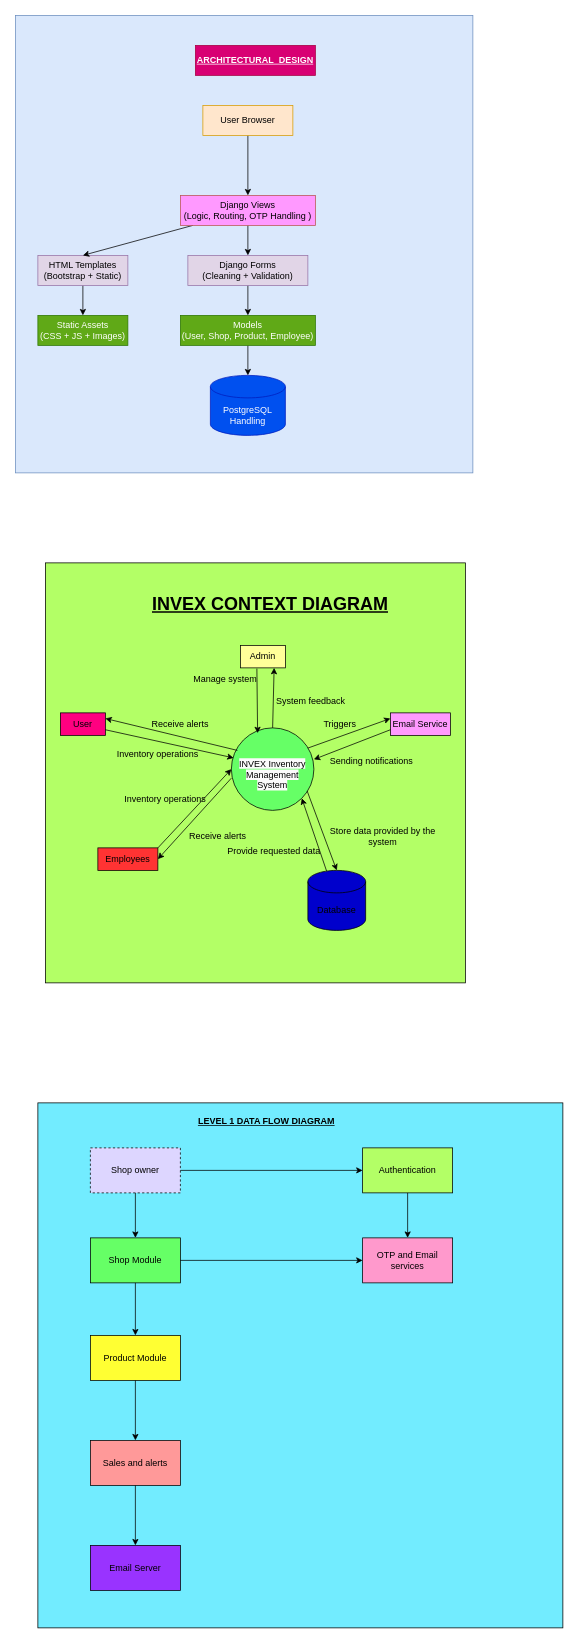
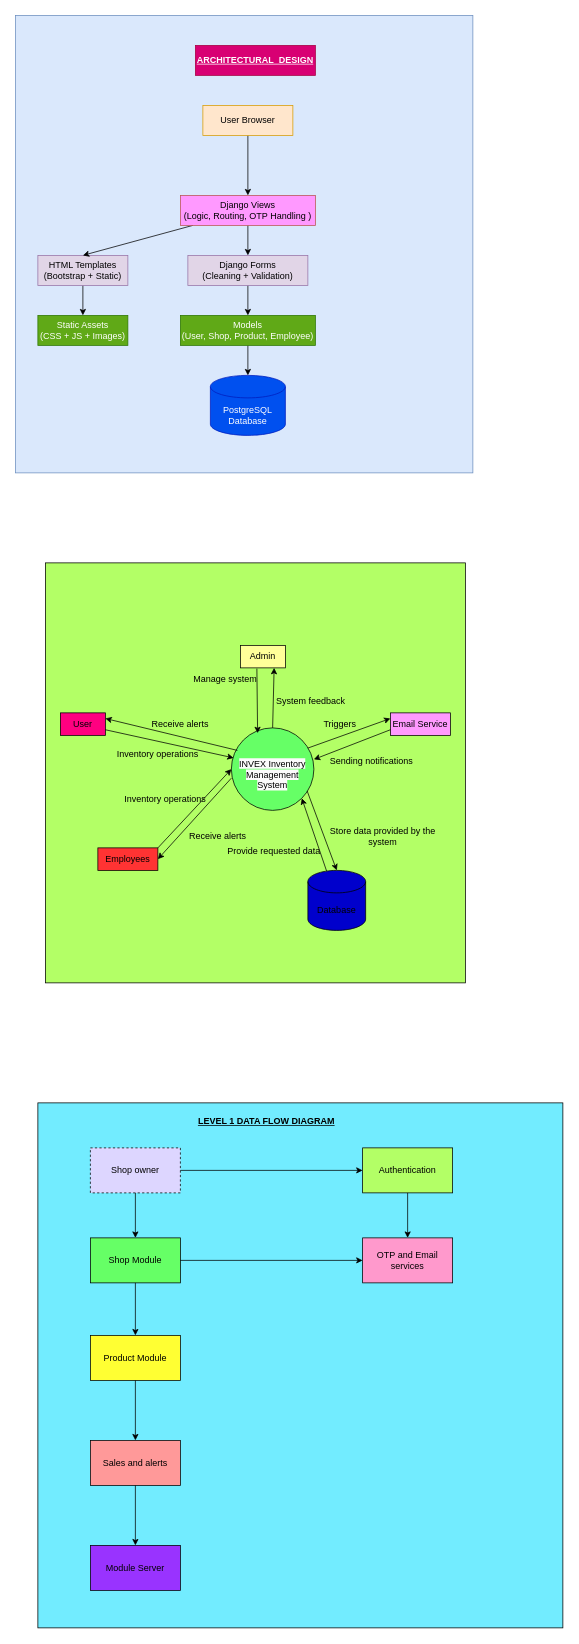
- <mxCell id="15" value="PostgreSQL Handling" style="shape=cylinder3;whiteSpace=wrap;html=1;boundedLbl=1;backgroundOutline=1;size=15;fillColor=#0050ef;fontColor=#ffffff;strokeColor=#001DBC;" parent="1" vertex="1"><mxGeometry x="280" y="500" width="100" height="80" as="geometry" /></mxCell>
+ <mxCell id="15" value="PostgreSQL Database" style="shape=cylinder3;whiteSpace=wrap;html=1;boundedLbl=1;backgroundOutline=1;size=15;fillColor=#0050ef;fontColor=#ffffff;strokeColor=#001DBC;" parent="1" vertex="1"><mxGeometry x="280" y="500" width="100" height="80" as="geometry" /></mxCell>
- <mxCell id="41" value="&lt;h1&gt;&lt;u&gt;&lt;b&gt;INVEX CONTEXT DIAGRAM&lt;/b&gt;&lt;/u&gt;&lt;/h1&gt;" style="text;html=1;align=center;verticalAlign=middle;whiteSpace=wrap;rounded=0;" vertex="1" parent="1"><mxGeometry x="200" y="790" width="320" height="30" as="geometry" /></mxCell>
- <mxCell id="53" value="Email Server" style="rounded=0;whiteSpace=wrap;html=1;fillColor=#9933FF;" vertex="1" parent="1"><mxGeometry x="120" y="2060" width="120" height="60" as="geometry" /></mxCell>
+ <mxCell id="53" value="Module Server" style="rounded=0;whiteSpace=wrap;html=1;fillColor=#9933FF;" vertex="1" parent="1"><mxGeometry x="120" y="2060" width="120" height="60" as="geometry" /></mxCell>
